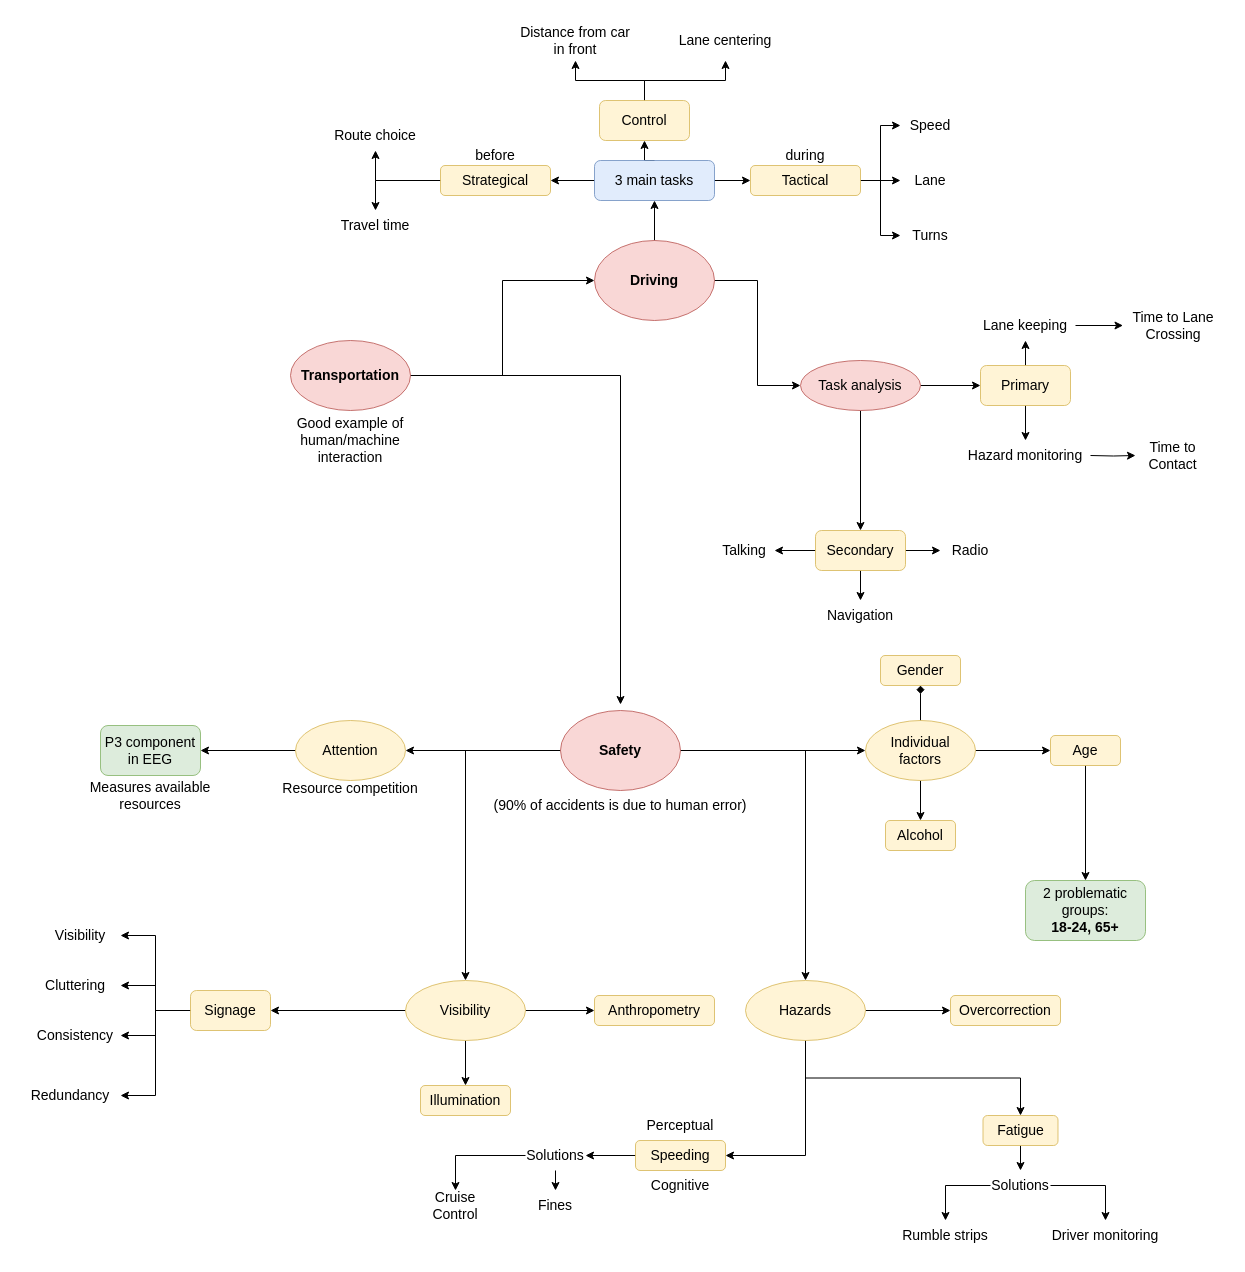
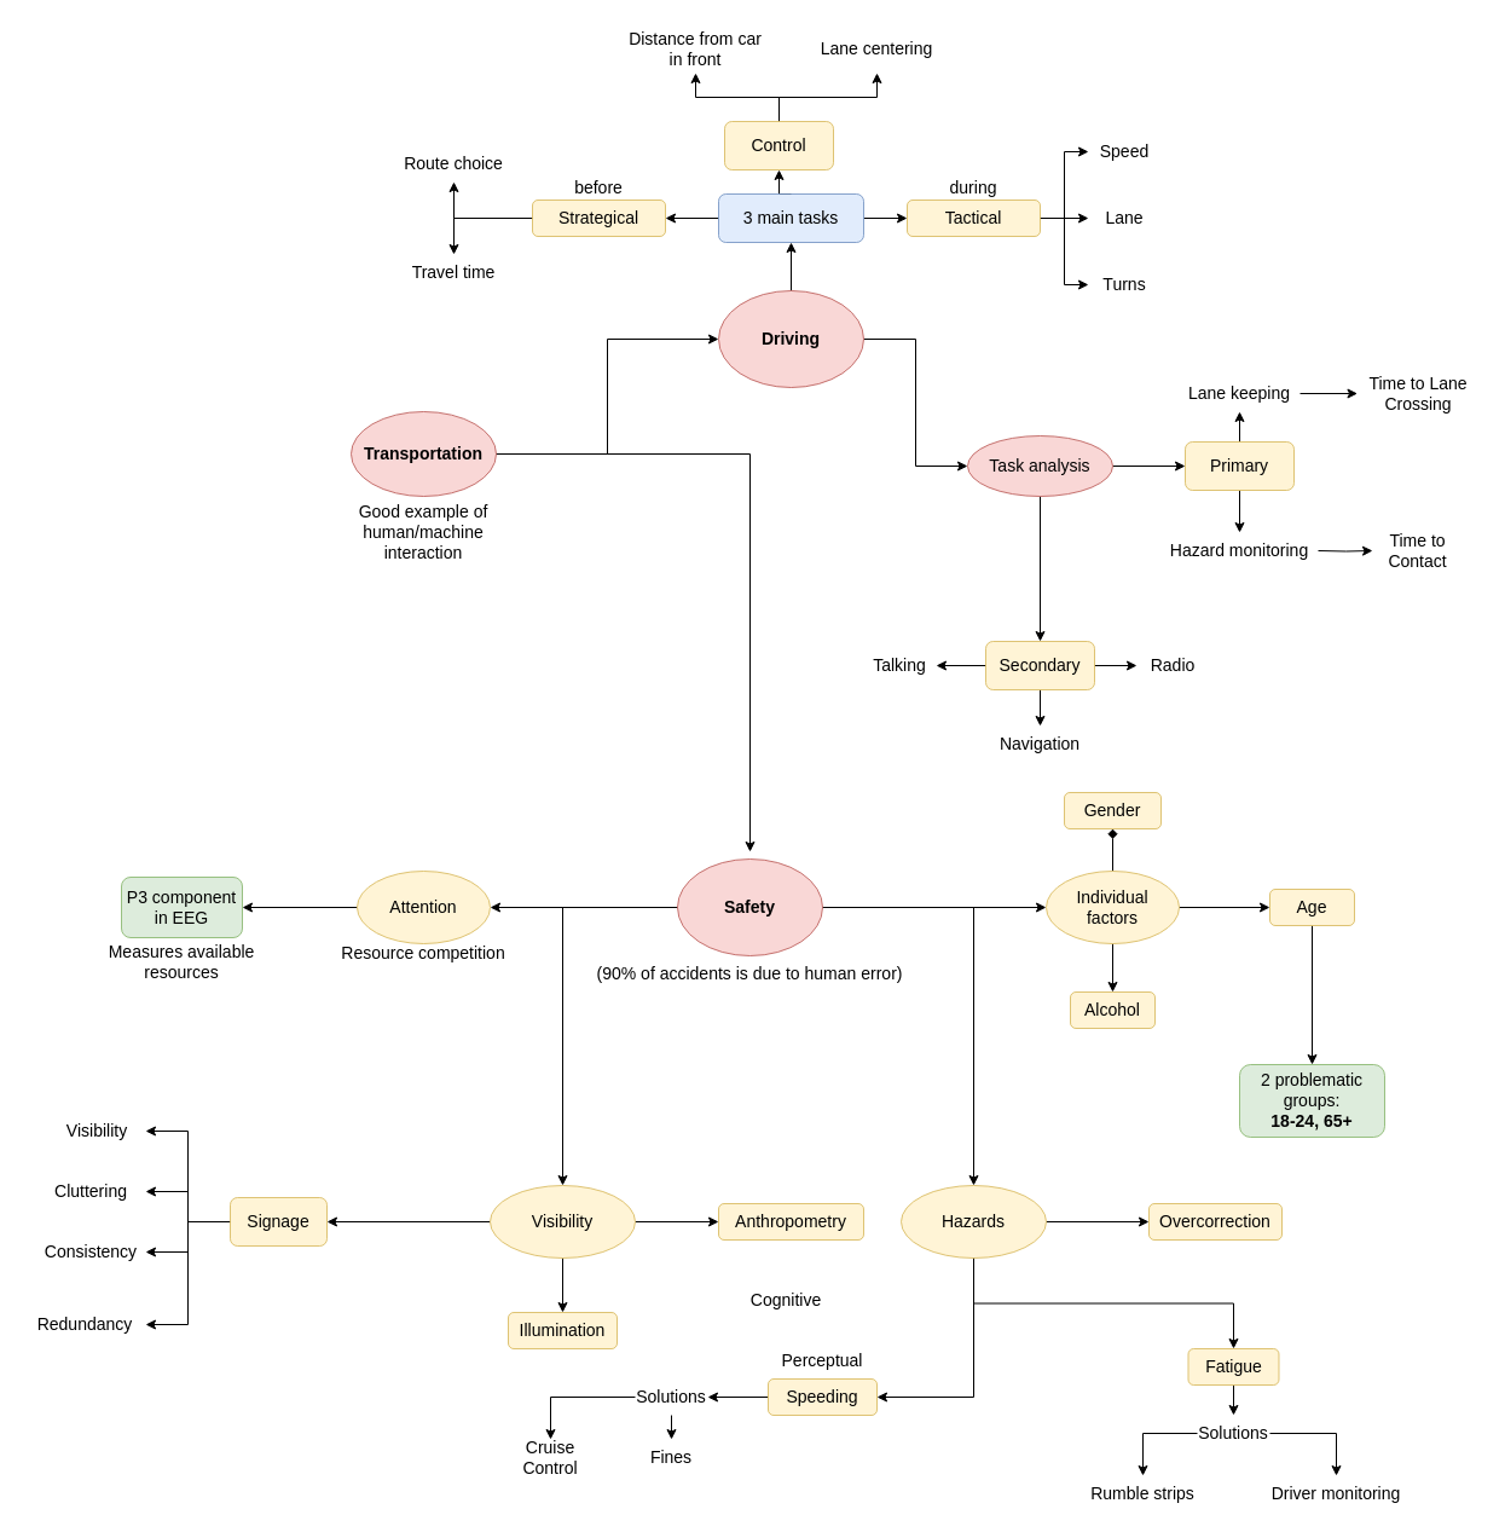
- <mxCell id="93" value="Cognitive" style="text;html=1;strokeColor=none;fillColor=none;align=center;verticalAlign=middle;whiteSpace=wrap;rounded=0;labelBackgroundColor=none;fontSize=14;fontColor=#000000;opacity=80;" vertex="1" parent="1"><mxGeometry x="650" y="1170" width="60" height="30" as="geometry" /></mxCell>
+ <mxCell id="93" value="Cognitive" style="text;html=1;strokeColor=none;fillColor=none;align=center;verticalAlign=middle;whiteSpace=wrap;rounded=0;labelBackgroundColor=none;fontSize=14;fontColor=#000000;opacity=80;" vertex="1" parent="1"><mxGeometry x="620" y="1060" width="60" height="30" as="geometry" /></mxCell>
